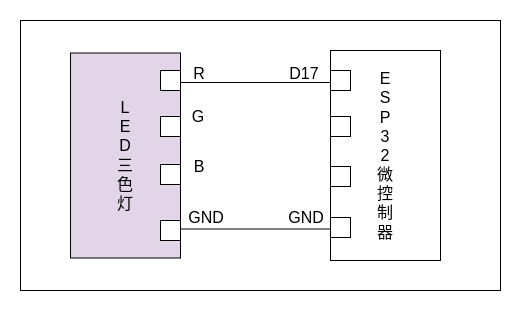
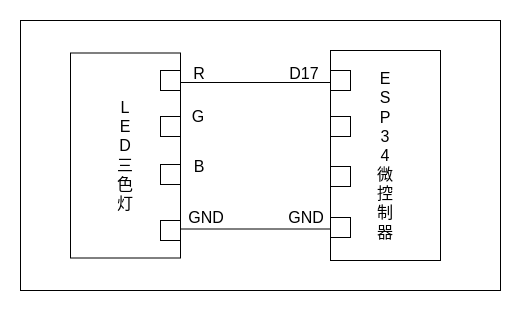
- <mxCell id="4" value="&lt;span style=&quot;font-size: 16px;&quot;&gt;L&lt;/span&gt;&lt;div&gt;&lt;span style=&quot;font-size: 16px;&quot;&gt;E&lt;/span&gt;&lt;/div&gt;&lt;div&gt;&lt;span style=&quot;font-size: 16px;&quot;&gt;D&lt;/span&gt;&lt;/div&gt;&lt;div&gt;&lt;span style=&quot;font-size: 16px;&quot;&gt;三&lt;/span&gt;&lt;/div&gt;&lt;div&gt;&lt;span style=&quot;font-size: 16px;&quot;&gt;色&lt;/span&gt;&lt;/div&gt;&lt;div&gt;&lt;span style=&quot;font-size: 16px;&quot;&gt;灯&lt;/span&gt;&lt;/div&gt;" style="rounded=0;whiteSpace=wrap;html=1;fillColor=#e1d5e7;" vertex="1" parent="1"><mxGeometry x="70" y="52.5" width="110" height="205" as="geometry" /></mxCell>
+ <mxCell id="4" value="&lt;span style=&quot;font-size: 16px;&quot;&gt;L&lt;/span&gt;&lt;div&gt;&lt;span style=&quot;font-size: 16px;&quot;&gt;E&lt;/span&gt;&lt;/div&gt;&lt;div&gt;&lt;span style=&quot;font-size: 16px;&quot;&gt;D&lt;/span&gt;&lt;/div&gt;&lt;div&gt;&lt;span style=&quot;font-size: 16px;&quot;&gt;三&lt;/span&gt;&lt;/div&gt;&lt;div&gt;&lt;span style=&quot;font-size: 16px;&quot;&gt;色&lt;/span&gt;&lt;/div&gt;&lt;div&gt;&lt;span style=&quot;font-size: 16px;&quot;&gt;灯&lt;/span&gt;&lt;/div&gt;" style="rounded=0;whiteSpace=wrap;html=1;" vertex="1" parent="1"><mxGeometry x="70" y="52.5" width="110" height="205" as="geometry" /></mxCell>
- <mxCell id="3" value="&lt;span style=&quot;font-size: 16px;&quot;&gt;E&lt;/span&gt;&lt;div&gt;&lt;span style=&quot;font-size: 16px;&quot;&gt;S&lt;/span&gt;&lt;/div&gt;&lt;div&gt;&lt;span style=&quot;font-size: 16px;&quot;&gt;P&lt;/span&gt;&lt;/div&gt;&lt;div&gt;&lt;span style=&quot;font-size: 16px;&quot;&gt;3&lt;/span&gt;&lt;/div&gt;&lt;div&gt;&lt;span style=&quot;font-size: 16px;&quot;&gt;2&lt;/span&gt;&lt;/div&gt;&lt;div&gt;&lt;span style=&quot;font-size: 16px;&quot;&gt;微&lt;/span&gt;&lt;/div&gt;&lt;div&gt;&lt;span style=&quot;font-size: 16px;&quot;&gt;控&lt;/span&gt;&lt;/div&gt;&lt;div&gt;&lt;span style=&quot;font-size: 16px;&quot;&gt;制&lt;/span&gt;&lt;/div&gt;&lt;div&gt;&lt;span style=&quot;font-size: 16px;&quot;&gt;器&lt;/span&gt;&lt;/div&gt;" style="rounded=0;whiteSpace=wrap;html=1;" vertex="1" parent="1"><mxGeometry x="330" y="50" width="110" height="210" as="geometry" /></mxCell>
+ <mxCell id="3" value="&lt;span style=&quot;font-size: 16px;&quot;&gt;E&lt;/span&gt;&lt;div&gt;&lt;span style=&quot;font-size: 16px;&quot;&gt;S&lt;/span&gt;&lt;/div&gt;&lt;div&gt;&lt;span style=&quot;font-size: 16px;&quot;&gt;P&lt;/span&gt;&lt;/div&gt;&lt;div&gt;&lt;span style=&quot;font-size: 16px;&quot;&gt;3&lt;/span&gt;&lt;/div&gt;&lt;div&gt;&lt;span style=&quot;font-size: 16px;&quot;&gt;4&lt;/span&gt;&lt;/div&gt;&lt;div&gt;&lt;span style=&quot;font-size: 16px;&quot;&gt;微&lt;/span&gt;&lt;/div&gt;&lt;div&gt;&lt;span style=&quot;font-size: 16px;&quot;&gt;控&lt;/span&gt;&lt;/div&gt;&lt;div&gt;&lt;span style=&quot;font-size: 16px;&quot;&gt;制&lt;/span&gt;&lt;/div&gt;&lt;div&gt;&lt;span style=&quot;font-size: 16px;&quot;&gt;器&lt;/span&gt;&lt;/div&gt;" style="rounded=0;whiteSpace=wrap;html=1;" vertex="1" parent="1"><mxGeometry x="330" y="50" width="110" height="210" as="geometry" /></mxCell>
